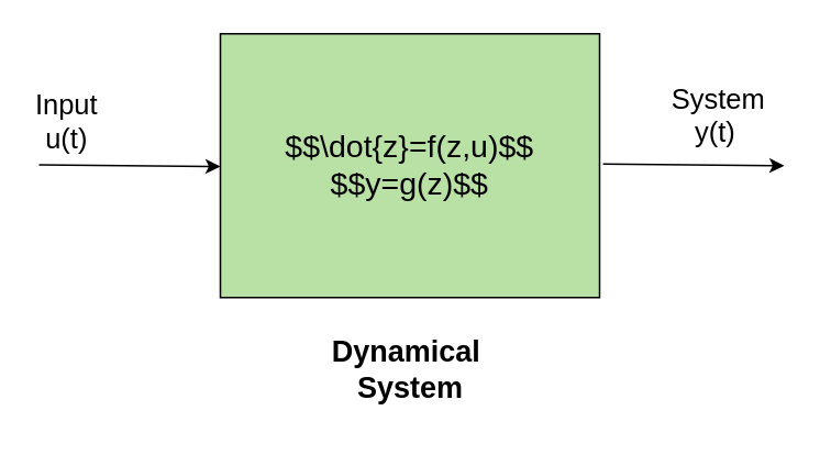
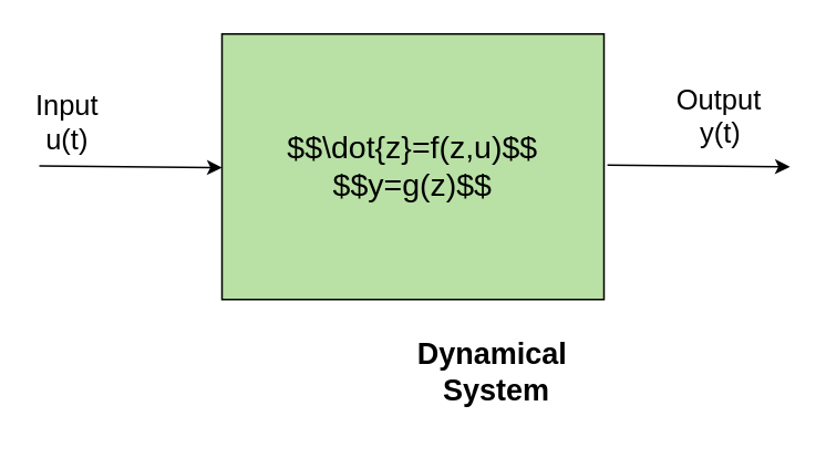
- <mxCell id="7" value="&lt;div style=&quot;font-size: 17px;&quot;&gt;&lt;font style=&quot;font-size: 17px;&quot;&gt;System&lt;/font&gt;&lt;/div&gt;&lt;div style=&quot;font-size: 17px;&quot;&gt;&lt;font style=&quot;font-size: 17px;&quot;&gt;&lt;font style=&quot;font-size: 17px;&quot;&gt;&amp;nbsp;&amp;nbsp; y(t)&lt;/font&gt;&lt;font style=&quot;font-size: 17px;&quot;&gt;&lt;br&gt;&lt;/font&gt;&lt;/font&gt;&lt;/div&gt;" style="text;whiteSpace=wrap;html=1;" parent="1" vertex="1"><mxGeometry x="405" y="44" width="70" height="60" as="geometry" /></mxCell>
+ <mxCell id="7" value="&lt;div style=&quot;font-size: 17px;&quot;&gt;&lt;font style=&quot;font-size: 17px;&quot;&gt;Output&lt;/font&gt;&lt;/div&gt;&lt;div style=&quot;font-size: 17px;&quot;&gt;&lt;font style=&quot;font-size: 17px;&quot;&gt;&lt;font style=&quot;font-size: 17px;&quot;&gt;&amp;nbsp;&amp;nbsp; y(t)&lt;/font&gt;&lt;font style=&quot;font-size: 17px;&quot;&gt;&lt;br&gt;&lt;/font&gt;&lt;/font&gt;&lt;/div&gt;" style="text;whiteSpace=wrap;html=1;" parent="1" vertex="1"><mxGeometry x="405" y="44" width="70" height="60" as="geometry" /></mxCell>
- <mxCell id="3" value="&lt;div&gt;&lt;font style=&quot;font-size: 18px&quot;&gt;&lt;b&gt;Dynamical&amp;nbsp;&lt;/b&gt;&lt;/font&gt;&lt;/div&gt;&lt;div&gt;&lt;font style=&quot;font-size: 18px&quot;&gt;&lt;b&gt;System&lt;/b&gt;&lt;/font&gt;&lt;/div&gt;" style="text;html=1;align=center;verticalAlign=middle;resizable=0;points=[];autosize=1;strokeColor=none;fillColor=none;" parent="1" vertex="1"><mxGeometry x="188" y="194" width="120" height="60" as="geometry" /></mxCell>
+ <mxCell id="3" value="&lt;div&gt;&lt;font style=&quot;font-size: 18px&quot;&gt;&lt;b&gt;Dynamical&amp;nbsp;&lt;/b&gt;&lt;/font&gt;&lt;/div&gt;&lt;div&gt;&lt;font style=&quot;font-size: 18px&quot;&gt;&lt;b&gt;System&lt;/b&gt;&lt;/font&gt;&lt;/div&gt;" style="text;html=1;align=center;verticalAlign=middle;resizable=0;points=[];autosize=1;strokeColor=none;fillColor=none;" parent="1" vertex="1"><mxGeometry x="238" y="194" width="120" height="60" as="geometry" /></mxCell>
